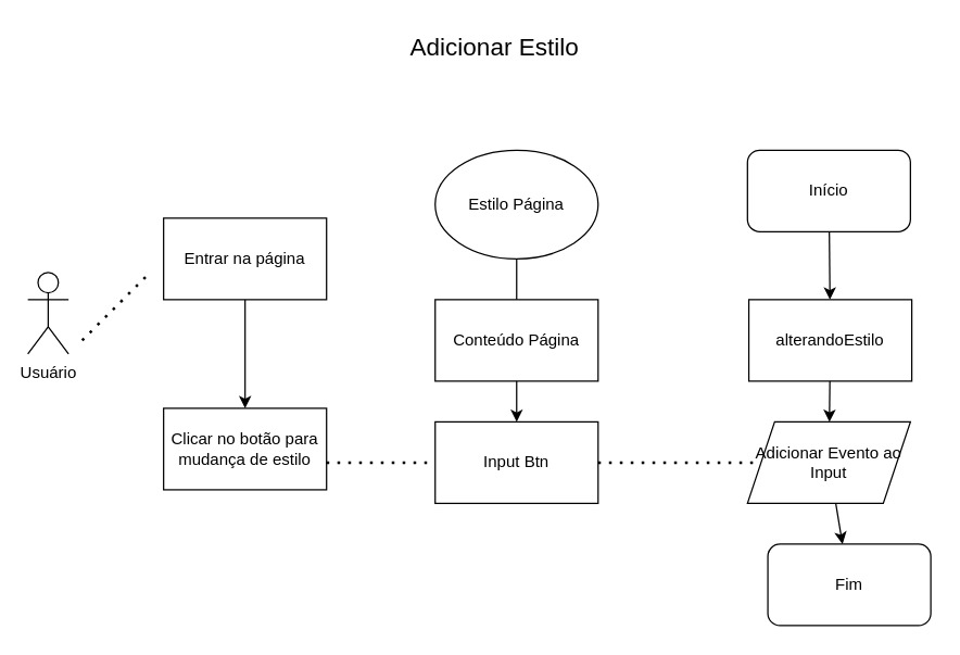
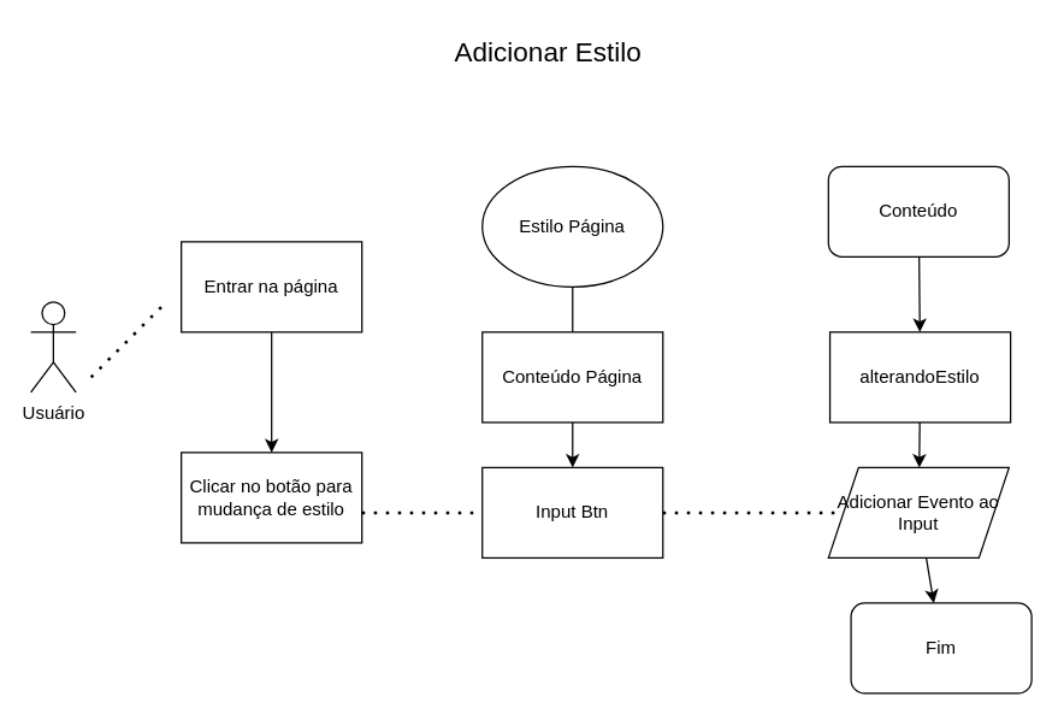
- <mxCell id="13" value="Início" style="rounded=1;whiteSpace=wrap;html=1;" vertex="1" parent="1"><mxGeometry x="550" y="110" width="120" height="60" as="geometry" /></mxCell>
+ <mxCell id="13" value="Conteúdo" style="rounded=1;whiteSpace=wrap;html=1;" vertex="1" parent="1"><mxGeometry x="550" y="110" width="120" height="60" as="geometry" /></mxCell>
